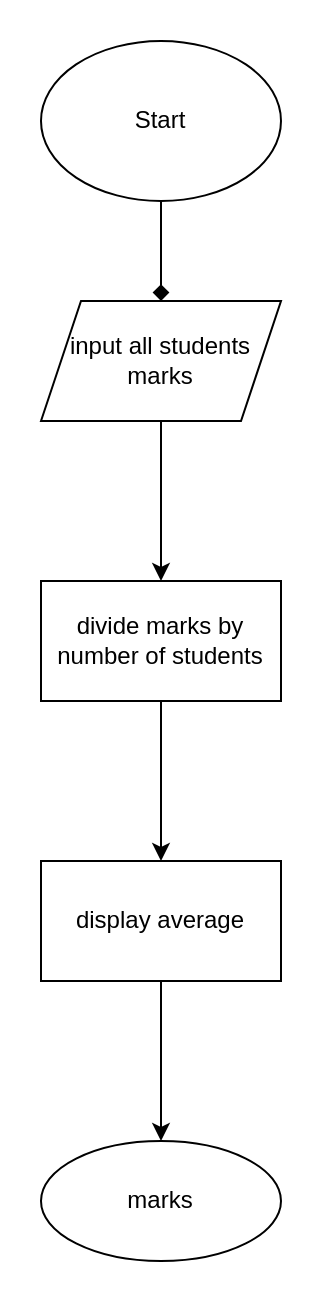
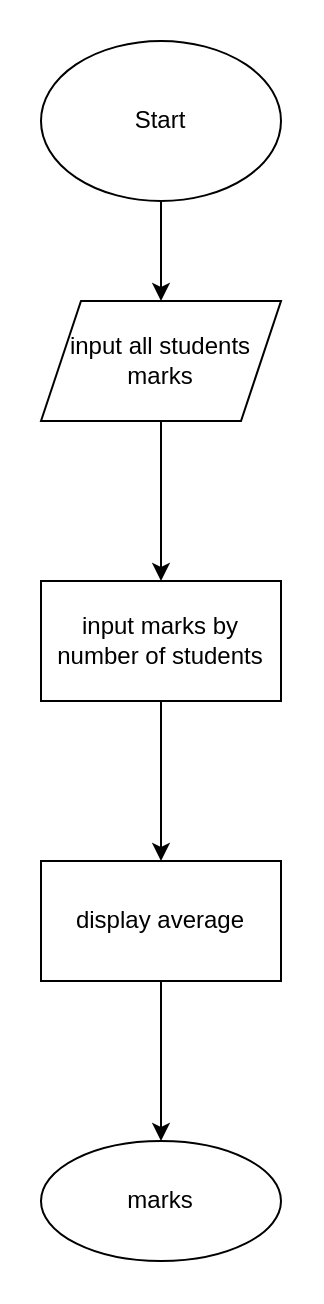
- <mxCell id="2" value="" style="edgeStyle=orthogonalEdgeStyle;rounded=0;orthogonalLoop=1;jettySize=auto;html=1;endArrow=diamond;" edge="1" parent="1" source="3" target="5"><mxGeometry relative="1" as="geometry" /></mxCell>
+ <mxCell id="2" value="" style="edgeStyle=orthogonalEdgeStyle;rounded=0;orthogonalLoop=1;jettySize=auto;html=1;" edge="1" parent="1" source="3" target="5"><mxGeometry relative="1" as="geometry" /></mxCell>
- <mxCell id="7" value="divide marks by number of students" style="whiteSpace=wrap;html=1;" vertex="1" parent="1"><mxGeometry x="20" y="290" width="120" height="60" as="geometry" /></mxCell>
+ <mxCell id="7" value="input marks by number of students" style="whiteSpace=wrap;html=1;" vertex="1" parent="1"><mxGeometry x="20" y="290" width="120" height="60" as="geometry" /></mxCell>
